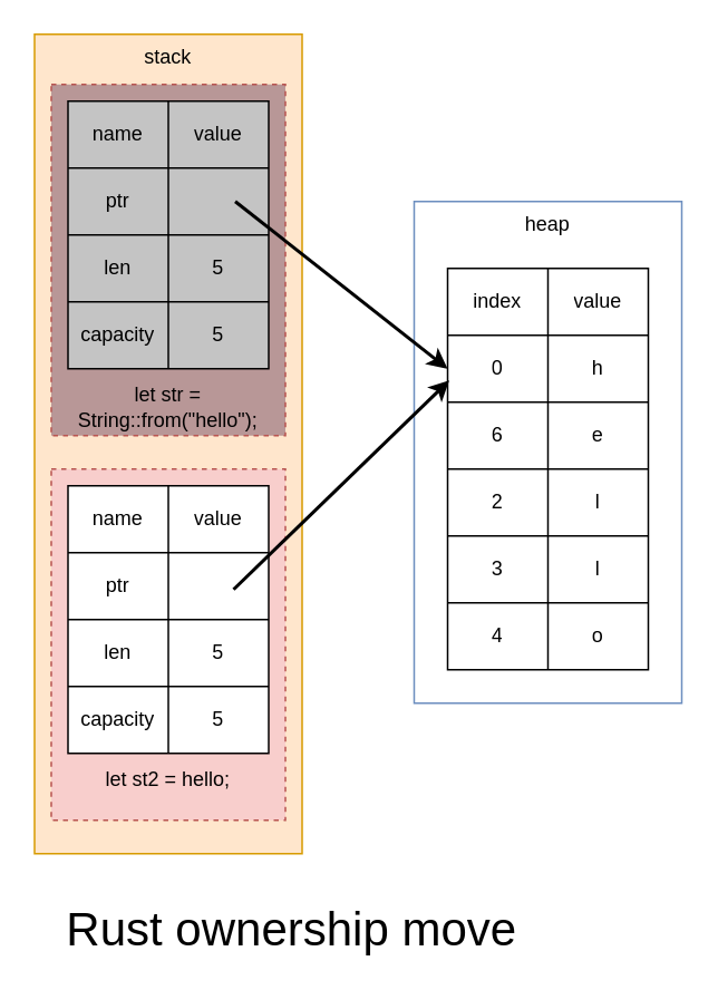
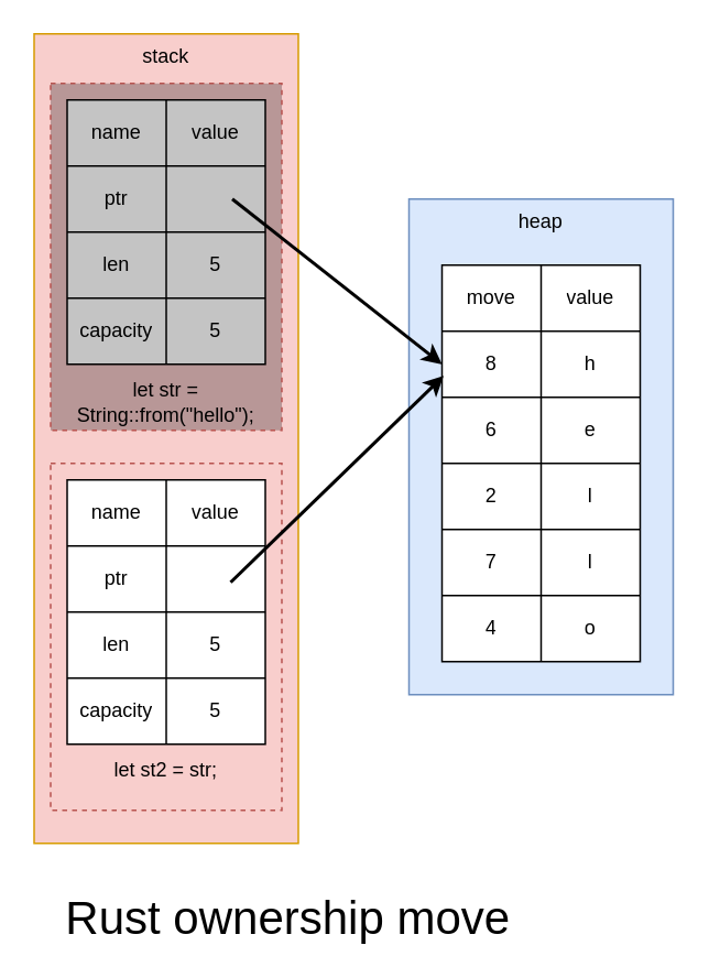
- <mxCell id="3" value="heap" style="rounded=0;whiteSpace=wrap;html=1;verticalAlign=top;fillColor=#ffffff;strokeColor=#6c8ebf;" vertex="1" parent="1"><mxGeometry x="247" y="120" width="160" height="300" as="geometry" /></mxCell>
+ <mxCell id="3" value="heap" style="rounded=0;whiteSpace=wrap;html=1;verticalAlign=top;fillColor=#dae8fc;strokeColor=#6c8ebf;" vertex="1" parent="1"><mxGeometry x="247" y="120" width="160" height="300" as="geometry" /></mxCell>
- <mxCell id="6" value="index" style="shape=partialRectangle;html=1;whiteSpace=wrap;connectable=0;strokeColor=inherit;overflow=hidden;fillColor=none;top=0;left=0;bottom=0;right=0;pointerEvents=1;" vertex="1" parent="5"><mxGeometry width="60" height="40" as="geometry"><mxRectangle width="60" height="40" as="alternateBounds" /></mxGeometry></mxCell>
+ <mxCell id="6" value="move" style="shape=partialRectangle;html=1;whiteSpace=wrap;connectable=0;strokeColor=inherit;overflow=hidden;fillColor=none;top=0;left=0;bottom=0;right=0;pointerEvents=1;" vertex="1" parent="5"><mxGeometry width="60" height="40" as="geometry"><mxRectangle width="60" height="40" as="alternateBounds" /></mxGeometry></mxCell>
- <mxCell id="9" value="0" style="shape=partialRectangle;html=1;whiteSpace=wrap;connectable=0;strokeColor=inherit;overflow=hidden;fillColor=none;top=0;left=0;bottom=0;right=0;pointerEvents=1;" vertex="1" parent="8"><mxGeometry width="60" height="40" as="geometry"><mxRectangle width="60" height="40" as="alternateBounds" /></mxGeometry></mxCell>
+ <mxCell id="9" value="8" style="shape=partialRectangle;html=1;whiteSpace=wrap;connectable=0;strokeColor=inherit;overflow=hidden;fillColor=none;top=0;left=0;bottom=0;right=0;pointerEvents=1;" vertex="1" parent="8"><mxGeometry width="60" height="40" as="geometry"><mxRectangle width="60" height="40" as="alternateBounds" /></mxGeometry></mxCell>
- <mxCell id="2" value="stack" style="rounded=0;whiteSpace=wrap;html=1;align=center;verticalAlign=top;fillColor=#ffe6cc;strokeColor=#d79b00;" vertex="1" parent="1"><mxGeometry x="20" y="20" width="160" height="490" as="geometry" /></mxCell>
+ <mxCell id="2" value="stack" style="rounded=0;whiteSpace=wrap;html=1;align=center;verticalAlign=top;fillColor=#f8cecc;strokeColor=#d79b00;" vertex="1" parent="1"><mxGeometry x="20" y="20" width="160" height="490" as="geometry" /></mxCell>
- <mxCell id="18" value="3" style="shape=partialRectangle;html=1;whiteSpace=wrap;connectable=0;strokeColor=inherit;overflow=hidden;fillColor=none;top=0;left=0;bottom=0;right=0;pointerEvents=1;" vertex="1" parent="17"><mxGeometry width="60" height="40" as="geometry"><mxRectangle width="60" height="40" as="alternateBounds" /></mxGeometry></mxCell>
+ <mxCell id="18" value="7" style="shape=partialRectangle;html=1;whiteSpace=wrap;connectable=0;strokeColor=inherit;overflow=hidden;fillColor=none;top=0;left=0;bottom=0;right=0;pointerEvents=1;" vertex="1" parent="17"><mxGeometry width="60" height="40" as="geometry"><mxRectangle width="60" height="40" as="alternateBounds" /></mxGeometry></mxCell>
- <mxCell id="38" value="let st2 = hello;&lt;div&gt;&lt;br&gt;&lt;/div&gt;" style="rounded=0;whiteSpace=wrap;html=1;verticalAlign=bottom;fillColor=#f8cecc;strokeColor=#b85450;dashed=1;" vertex="1" parent="1"><mxGeometry x="30" y="280" width="140" height="210" as="geometry" /></mxCell>
+ <mxCell id="38" value="let st2 = str;&lt;div&gt;&lt;br&gt;&lt;/div&gt;" style="rounded=0;whiteSpace=wrap;html=1;verticalAlign=bottom;fillColor=#f8cecc;strokeColor=#b85450;dashed=1;" vertex="1" parent="1"><mxGeometry x="30" y="280" width="140" height="210" as="geometry" /></mxCell>
